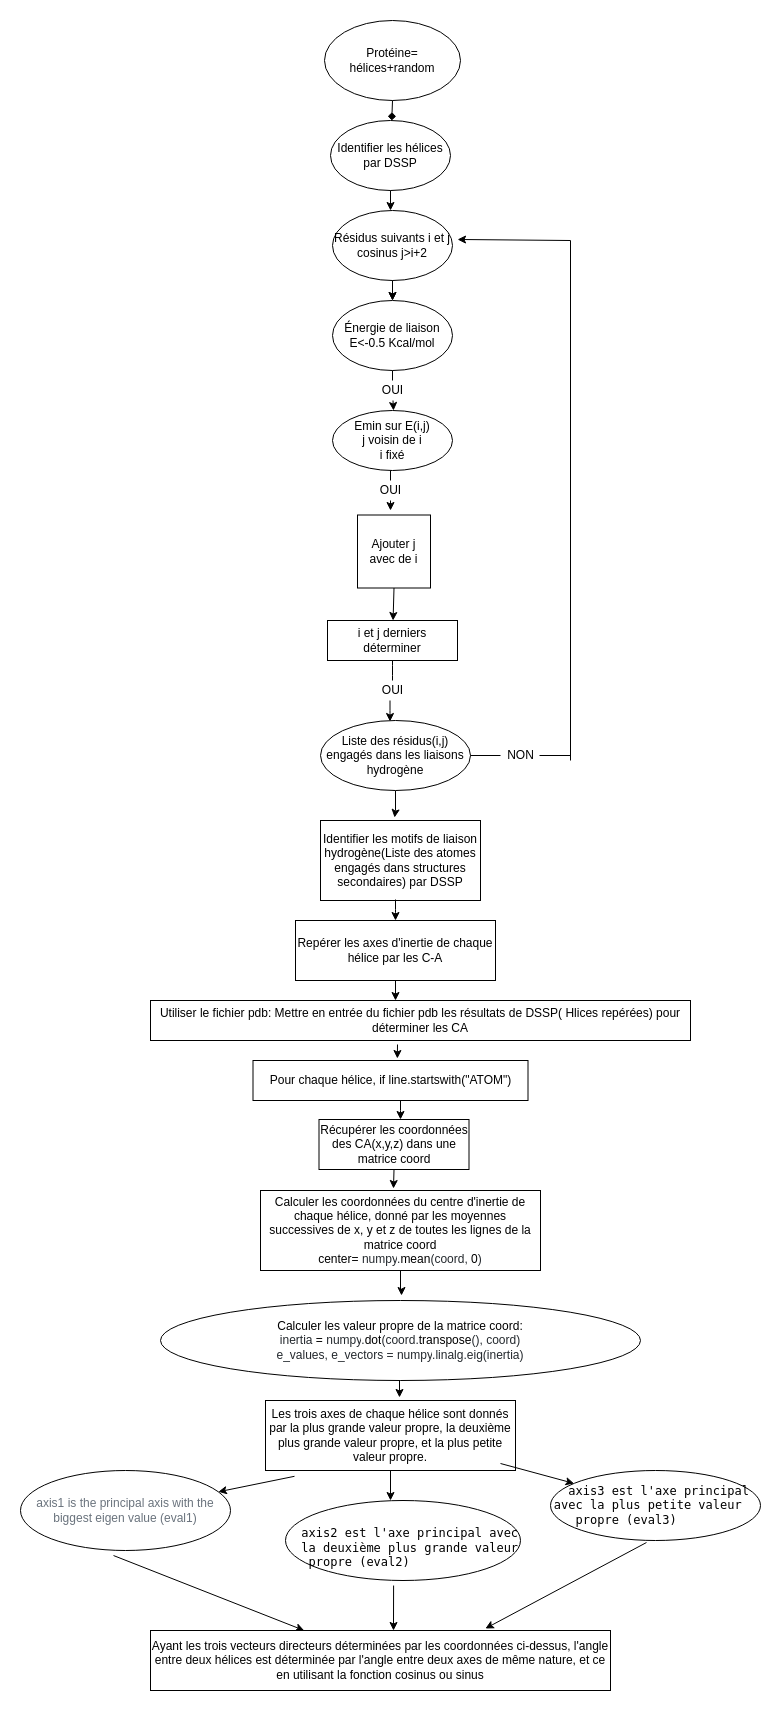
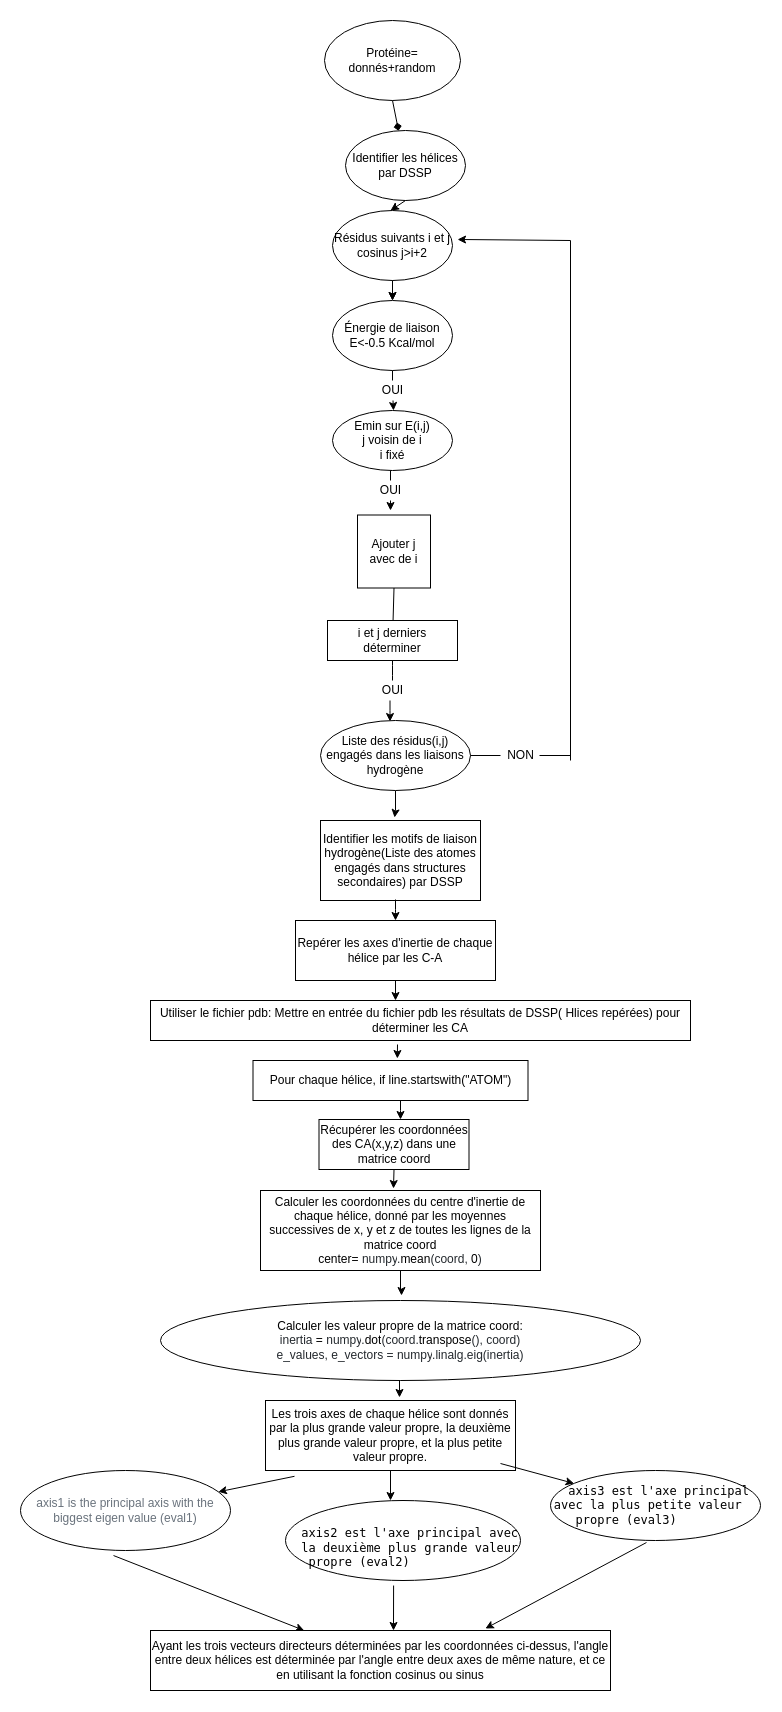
- <mxCell id="2" value="Protéine= hélices+random" style="ellipse;whiteSpace=wrap;html=1;" parent="1" vertex="1"><mxGeometry x="324" y="20" width="136" height="80" as="geometry" /></mxCell>
+ <mxCell id="2" value="Protéine= donnés+random" style="ellipse;whiteSpace=wrap;html=1;" parent="1" vertex="1"><mxGeometry x="324" y="20" width="136" height="80" as="geometry" /></mxCell>
- <mxCell id="4" value="Identifier les hélices par DSSP" style="ellipse;whiteSpace=wrap;html=1;" parent="1" vertex="1"><mxGeometry x="330" y="120" width="120" height="70" as="geometry" /></mxCell>
+ <mxCell id="4" value="Identifier les hélices par DSSP" style="ellipse;whiteSpace=wrap;html=1;" parent="1" vertex="1"><mxGeometry x="345" y="130" width="120" height="70" as="geometry" /></mxCell>
- <mxCell id="18" value="" style="endArrow=classic;html=1;exitX=0.5;exitY=1;exitDx=0;exitDy=0;" parent="1" source="17" target="19" edge="1"><mxGeometry width="50" height="50" relative="1" as="geometry"><mxPoint x="360" y="500" as="sourcePoint" /><mxPoint x="392" y="600" as="targetPoint" /></mxGeometry></mxCell>
+ <mxCell id="18" value="" style="endArrow=none;html=1;exitX=0.5;exitY=1;exitDx=0;exitDy=0;" parent="1" source="17" target="19" edge="1"><mxGeometry width="50" height="50" relative="1" as="geometry"><mxPoint x="360" y="500" as="sourcePoint" /><mxPoint x="392" y="600" as="targetPoint" /></mxGeometry></mxCell>
